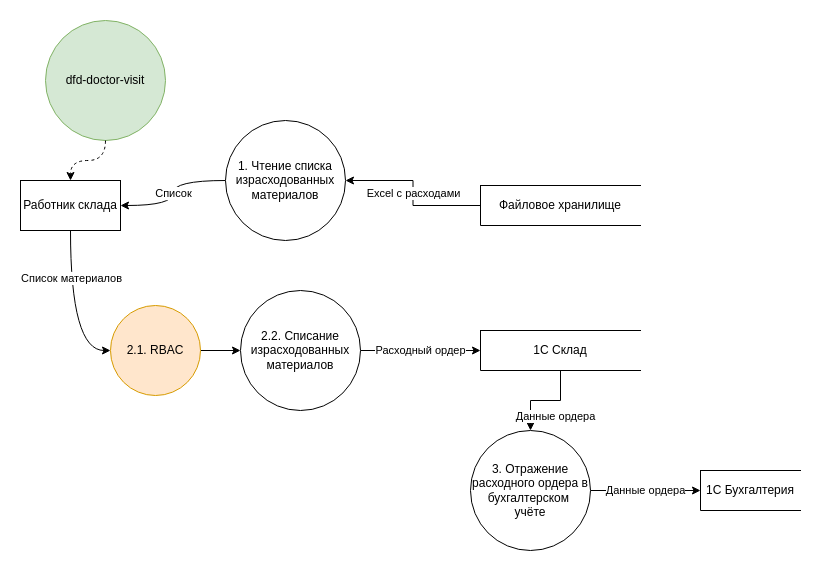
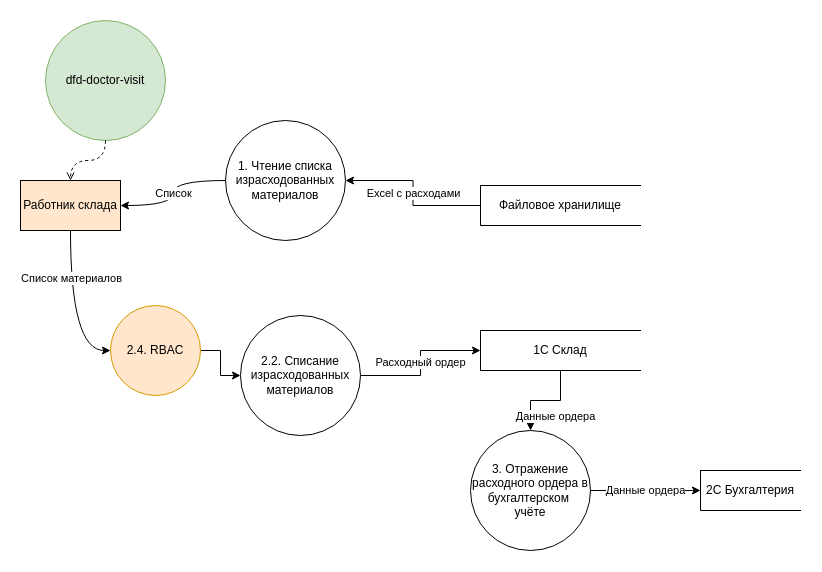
- <mxCell id="3" style="edgeStyle=orthogonalEdgeStyle;rounded=0;orthogonalLoop=1;jettySize=auto;html=1;dashed=1;curved=1;" parent="1" source="2" target="7" edge="1"><mxGeometry relative="1" as="geometry" /></mxCell>
+ <mxCell id="3" style="edgeStyle=orthogonalEdgeStyle;rounded=0;orthogonalLoop=1;jettySize=auto;html=1;dashed=1;curved=1;endArrow=open;" parent="1" source="2" target="7" edge="1"><mxGeometry relative="1" as="geometry" /></mxCell>
- <mxCell id="7" value="Работник склада" style="html=1;dashed=0;whiteSpace=wrap;" parent="1" vertex="1"><mxGeometry x="20" y="180" width="100" height="50" as="geometry" /></mxCell>
+ <mxCell id="7" value="Работник склада" style="html=1;dashed=0;whiteSpace=wrap;fillColor=#ffe6cc;" parent="1" vertex="1"><mxGeometry x="20" y="180" width="100" height="50" as="geometry" /></mxCell>
- <mxCell id="20" value="2.1. RBAC" style="ellipse;whiteSpace=wrap;html=1;aspect=fixed;fillColor=#ffe6cc;strokeColor=#d79b00;" vertex="1" parent="1"><mxGeometry x="110" y="305" width="90" height="90" as="geometry" /></mxCell>
+ <mxCell id="20" value="2.4. RBAC" style="ellipse;whiteSpace=wrap;html=1;aspect=fixed;fillColor=#ffe6cc;strokeColor=#d79b00;" vertex="1" parent="1"><mxGeometry x="110" y="305" width="90" height="90" as="geometry" /></mxCell>
- <mxCell id="12" value="2.2. Списание израсходованных материалов" style="shape=ellipse;html=1;dashed=0;whiteSpace=wrap;perimeter=ellipsePerimeter;gradientColor=none;direction=south;" parent="1" vertex="1"><mxGeometry x="240" y="290" width="120" height="120" as="geometry" /></mxCell>
+ <mxCell id="12" value="2.2. Списание израсходованных материалов" style="shape=ellipse;html=1;dashed=0;whiteSpace=wrap;perimeter=ellipsePerimeter;gradientColor=none;direction=south;" parent="1" vertex="1"><mxGeometry x="240" y="315" width="120" height="120" as="geometry" /></mxCell>
- <mxCell id="18" value="1С Бухгалтерия" style="html=1;dashed=0;whiteSpace=wrap;shape=partialRectangle;right=0;" parent="1" vertex="1"><mxGeometry x="700" y="470" width="100" height="40" as="geometry" /></mxCell>
+ <mxCell id="18" value="2С Бухгалтерия" style="html=1;dashed=0;whiteSpace=wrap;shape=partialRectangle;right=0;" parent="1" vertex="1"><mxGeometry x="700" y="470" width="100" height="40" as="geometry" /></mxCell>
